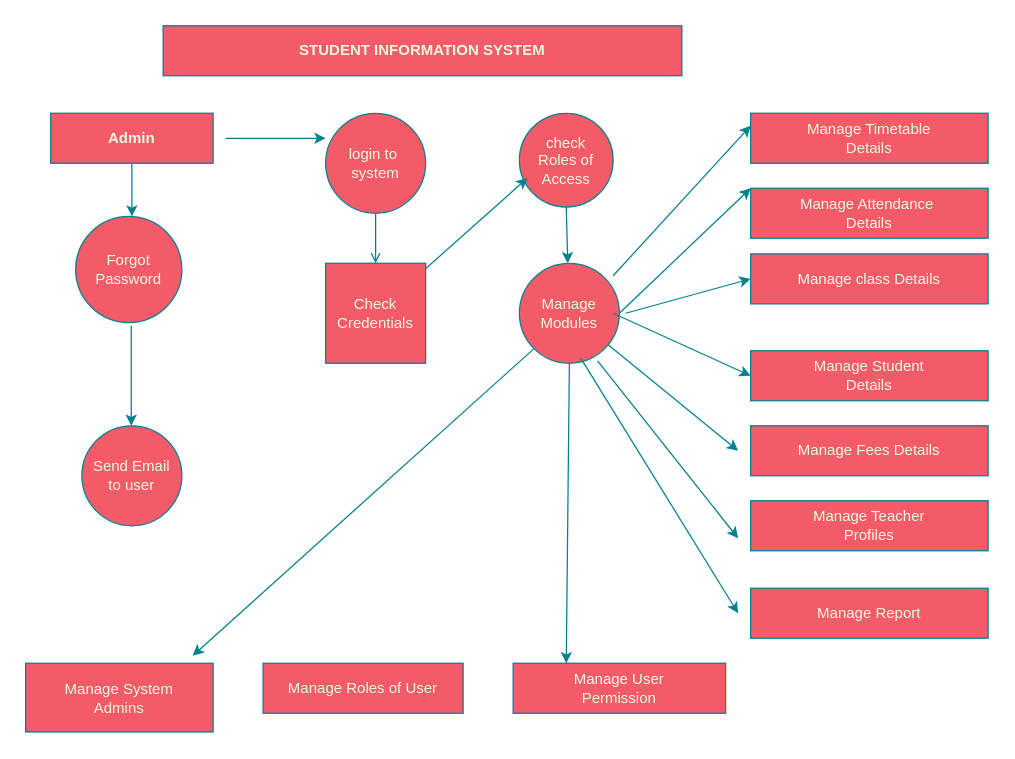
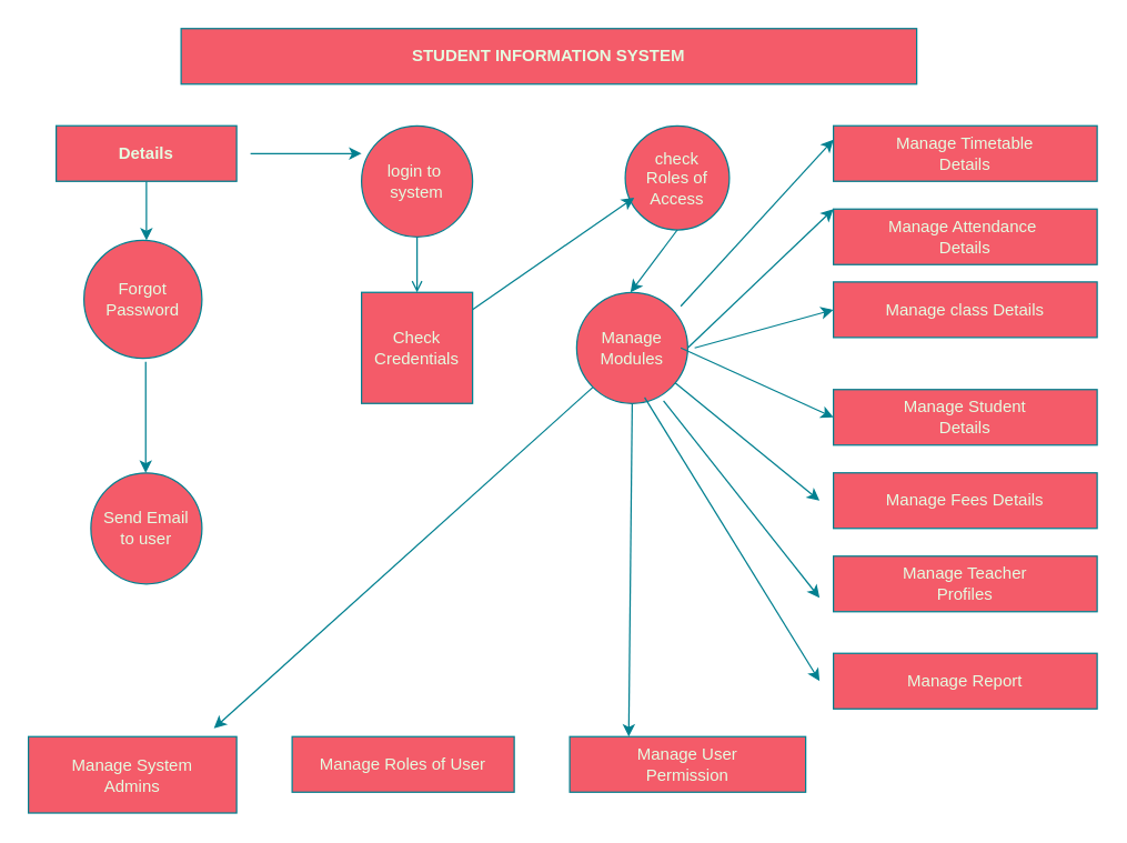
- <mxCell id="2" value="&lt;b&gt;STUDENT INFORMATION SYSTEM&lt;/b&gt;" style="rounded=0;whiteSpace=wrap;html=1;strokeColor=#028090;fontColor=#E4FDE1;fillColor=#F45B69;labelBackgroundColor=none;" vertex="1" parent="1"><mxGeometry x="130" y="20" width="415" height="40" as="geometry" /></mxCell>
+ <mxCell id="2" value="&lt;b&gt;STUDENT INFORMATION SYSTEM&lt;/b&gt;" style="rounded=0;whiteSpace=wrap;html=1;strokeColor=#028090;fontColor=#E4FDE1;fillColor=#F45B69;labelBackgroundColor=none;" vertex="1" parent="1"><mxGeometry x="130" y="20" width="530" height="40" as="geometry" /></mxCell>
- <mxCell id="4" value="&lt;b&gt;Admin&lt;/b&gt;" style="rounded=0;whiteSpace=wrap;html=1;strokeColor=#028090;fontColor=#E4FDE1;fillColor=#F45B69;" vertex="1" parent="1"><mxGeometry x="40" y="90" width="130" height="40" as="geometry" /></mxCell>
+ <mxCell id="4" value="&lt;b&gt;Details&lt;/b&gt;" style="rounded=0;whiteSpace=wrap;html=1;strokeColor=#028090;fontColor=#E4FDE1;fillColor=#F45B69;" vertex="1" parent="1"><mxGeometry x="40" y="90" width="130" height="40" as="geometry" /></mxCell>
- <mxCell id="6" value="check&lt;div&gt;Roles of Access&lt;/div&gt;" style="ellipse;whiteSpace=wrap;html=1;aspect=fixed;strokeColor=#028090;fontColor=#E4FDE1;fillColor=#F45B69;" vertex="1" parent="1"><mxGeometry x="415" y="90" width="75" height="75" as="geometry" /></mxCell>
+ <mxCell id="6" value="check&lt;div&gt;Roles of Access&lt;/div&gt;" style="ellipse;whiteSpace=wrap;html=1;aspect=fixed;strokeColor=#028090;fontColor=#E4FDE1;fillColor=#F45B69;" vertex="1" parent="1"><mxGeometry x="450" y="90" width="75" height="75" as="geometry" /></mxCell>
